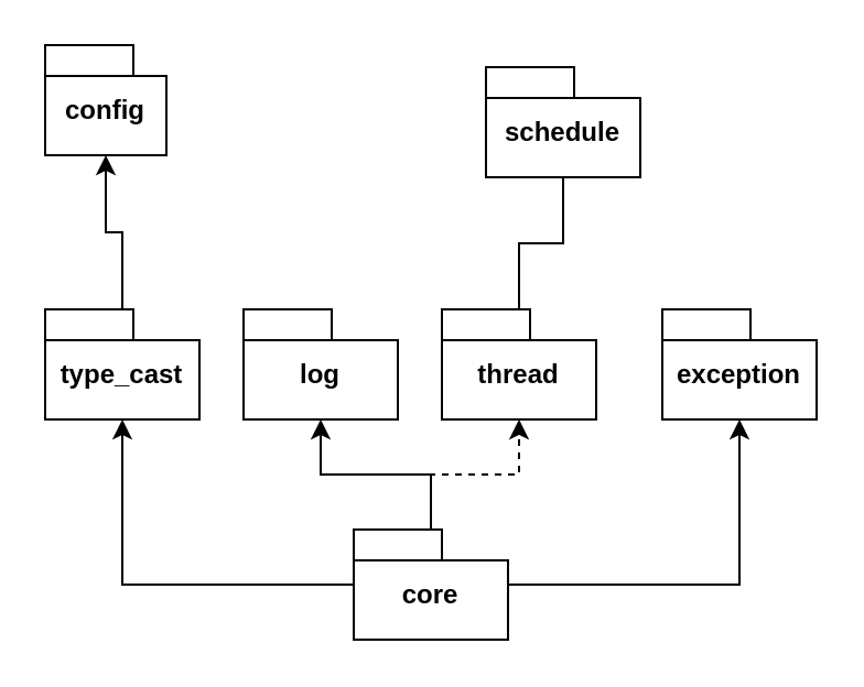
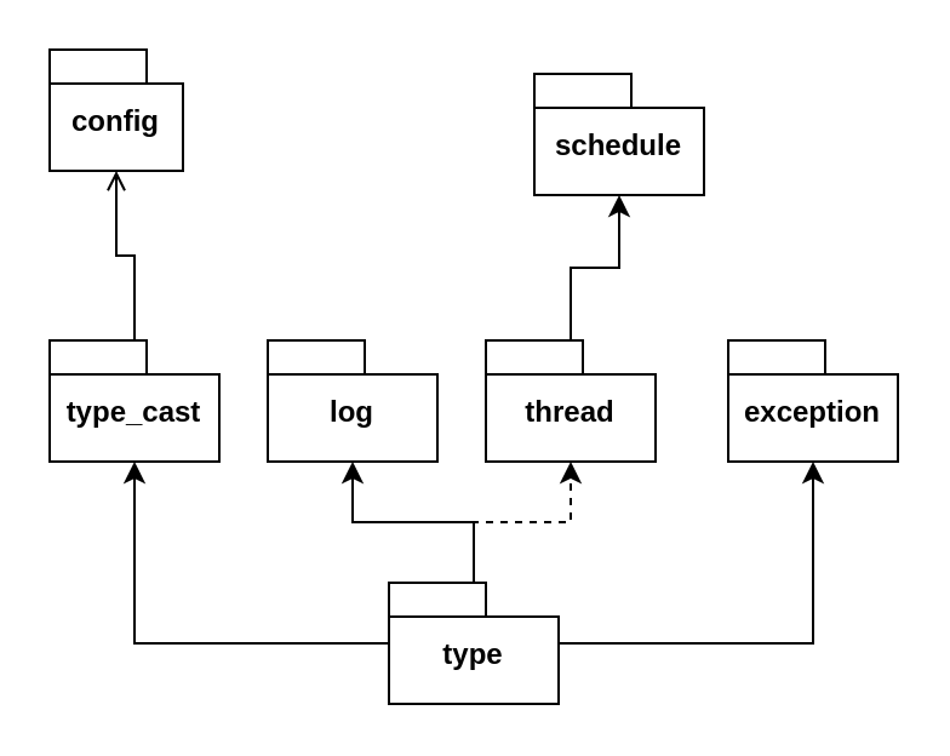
- <mxCell id="8" value="" style="edgeStyle=orthogonalEdgeStyle;rounded=0;orthogonalLoop=1;jettySize=auto;html=1;" edge="1" parent="1" source="9" target="10"><mxGeometry relative="1" as="geometry" /></mxCell>
+ <mxCell id="8" value="" style="edgeStyle=orthogonalEdgeStyle;rounded=0;orthogonalLoop=1;jettySize=auto;html=1;endArrow=open;" edge="1" parent="1" source="9" target="10"><mxGeometry relative="1" as="geometry" /></mxCell>
- <mxCell id="11" value="" style="edgeStyle=orthogonalEdgeStyle;rounded=0;orthogonalLoop=1;jettySize=auto;html=1;endArrow=none;" edge="1" parent="1" source="12" target="13"><mxGeometry relative="1" as="geometry" /></mxCell>
+ <mxCell id="11" value="" style="edgeStyle=orthogonalEdgeStyle;rounded=0;orthogonalLoop=1;jettySize=auto;html=1;" edge="1" parent="1" source="12" target="13"><mxGeometry relative="1" as="geometry" /></mxCell>
- <mxCell id="6" value="core" style="shape=folder;fontStyle=1;spacingTop=10;tabWidth=40;tabHeight=14;tabPosition=left;html=1;whiteSpace=wrap;" parent="1" vertex="1"><mxGeometry x="160" y="240" width="70" height="50" as="geometry" /></mxCell>
+ <mxCell id="6" value="type" style="shape=folder;fontStyle=1;spacingTop=10;tabWidth=40;tabHeight=14;tabPosition=left;html=1;whiteSpace=wrap;" parent="1" vertex="1"><mxGeometry x="160" y="240" width="70" height="50" as="geometry" /></mxCell>
